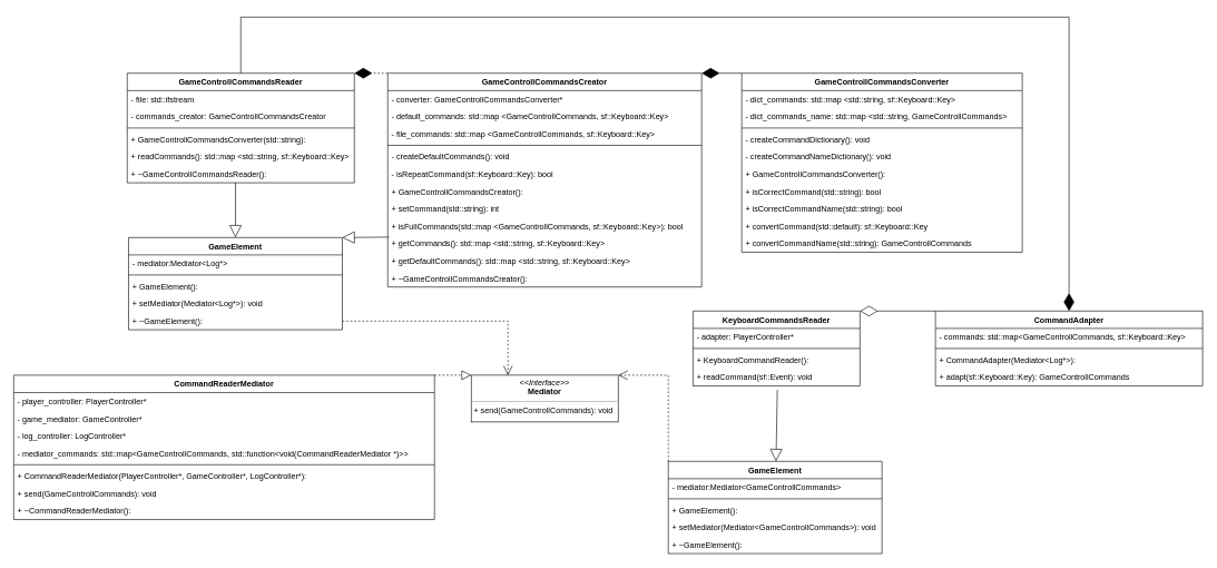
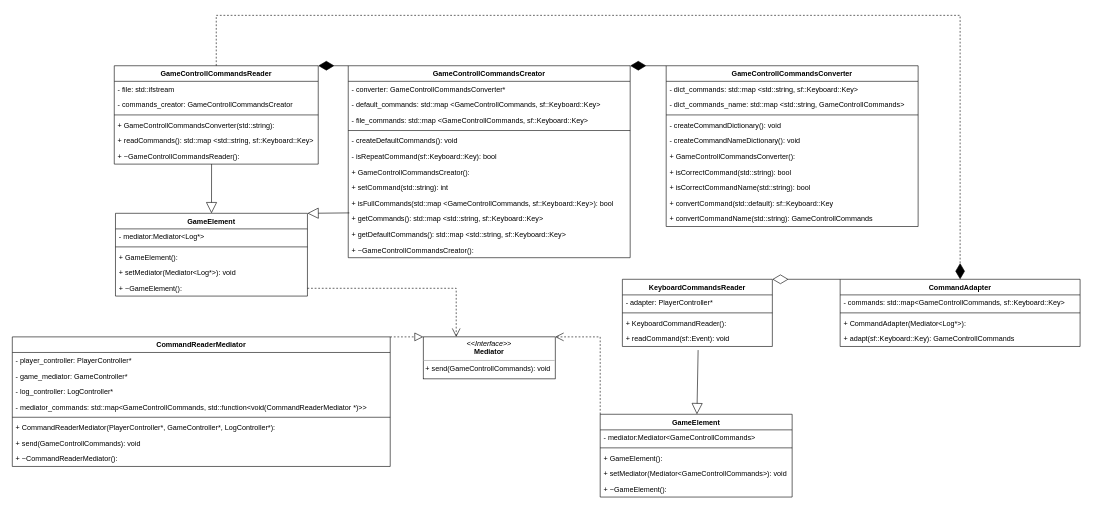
- <mxCell id="46" value="" style="endArrow=diamondThin;endFill=1;endSize=24;html=1;rounded=0;fontColor=none;exitX=0.5;exitY=0;exitDx=0;exitDy=0;" parent="1" source="15" target="60" edge="1"><mxGeometry width="160" relative="1" as="geometry"><mxPoint x="360.68" y="432.21" as="sourcePoint" /><mxPoint x="361" y="548" as="targetPoint" /><Array as="points"><mxPoint x="360" y="20" /><mxPoint x="1600" y="20" /></Array></mxGeometry></mxCell>
+ <mxCell id="46" value="" style="endArrow=diamondThin;endFill=1;endSize=24;html=1;rounded=0;fontColor=none;exitX=0.5;exitY=0;exitDx=0;exitDy=0;dashed=1;" parent="1" source="15" target="60" edge="1"><mxGeometry width="160" relative="1" as="geometry"><mxPoint x="360.68" y="432.21" as="sourcePoint" /><mxPoint x="361" y="548" as="targetPoint" /><Array as="points"><mxPoint x="360" y="20" /><mxPoint x="1600" y="20" /></Array></mxGeometry></mxCell>
- <mxCell id="47" value="" style="endArrow=diamondThin;endFill=1;endSize=24;html=1;rounded=0;fontColor=none;entryX=1;entryY=0;entryDx=0;entryDy=0;exitX=0;exitY=0;exitDx=0;exitDy=0;dashed=1;" parent="1" source="2" target="15" edge="1"><mxGeometry width="160" relative="1" as="geometry"><mxPoint x="620" y="350" as="sourcePoint" /><mxPoint x="660" y="260" as="targetPoint" /></mxGeometry></mxCell>
+ <mxCell id="47" value="" style="endArrow=diamondThin;endFill=1;endSize=24;html=1;rounded=0;fontColor=none;entryX=1;entryY=0;entryDx=0;entryDy=0;exitX=0;exitY=0;exitDx=0;exitDy=0;" parent="1" source="2" target="15" edge="1"><mxGeometry width="160" relative="1" as="geometry"><mxPoint x="620" y="350" as="sourcePoint" /><mxPoint x="660" y="260" as="targetPoint" /></mxGeometry></mxCell>
